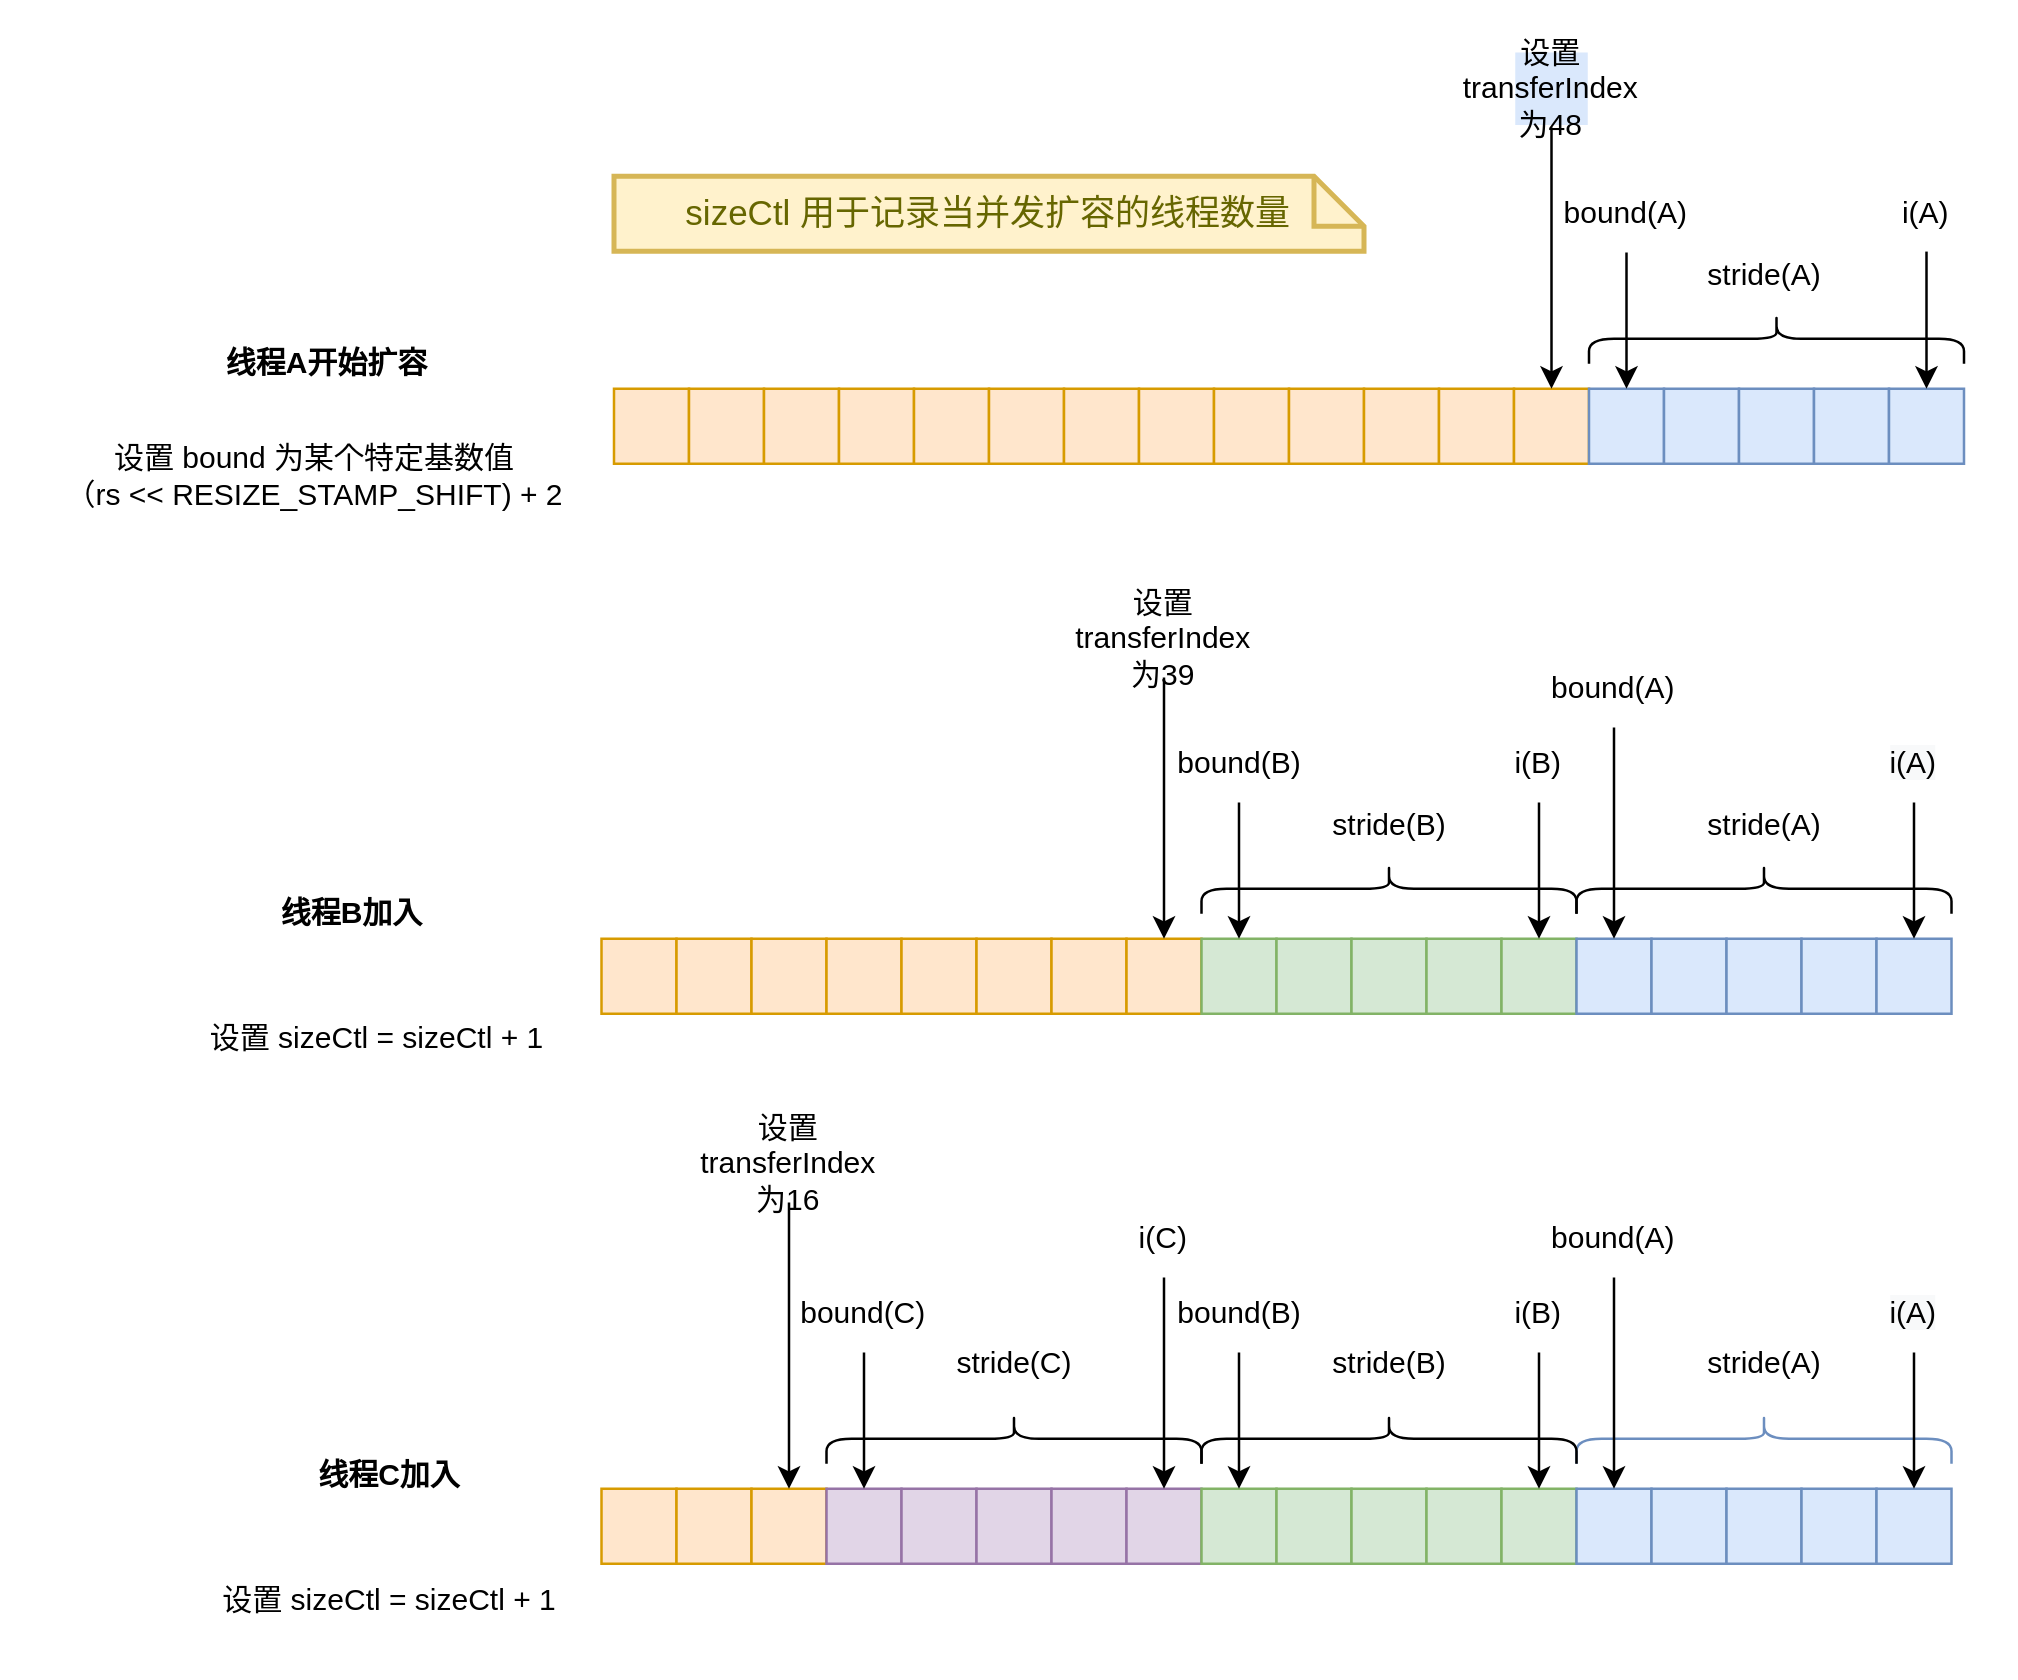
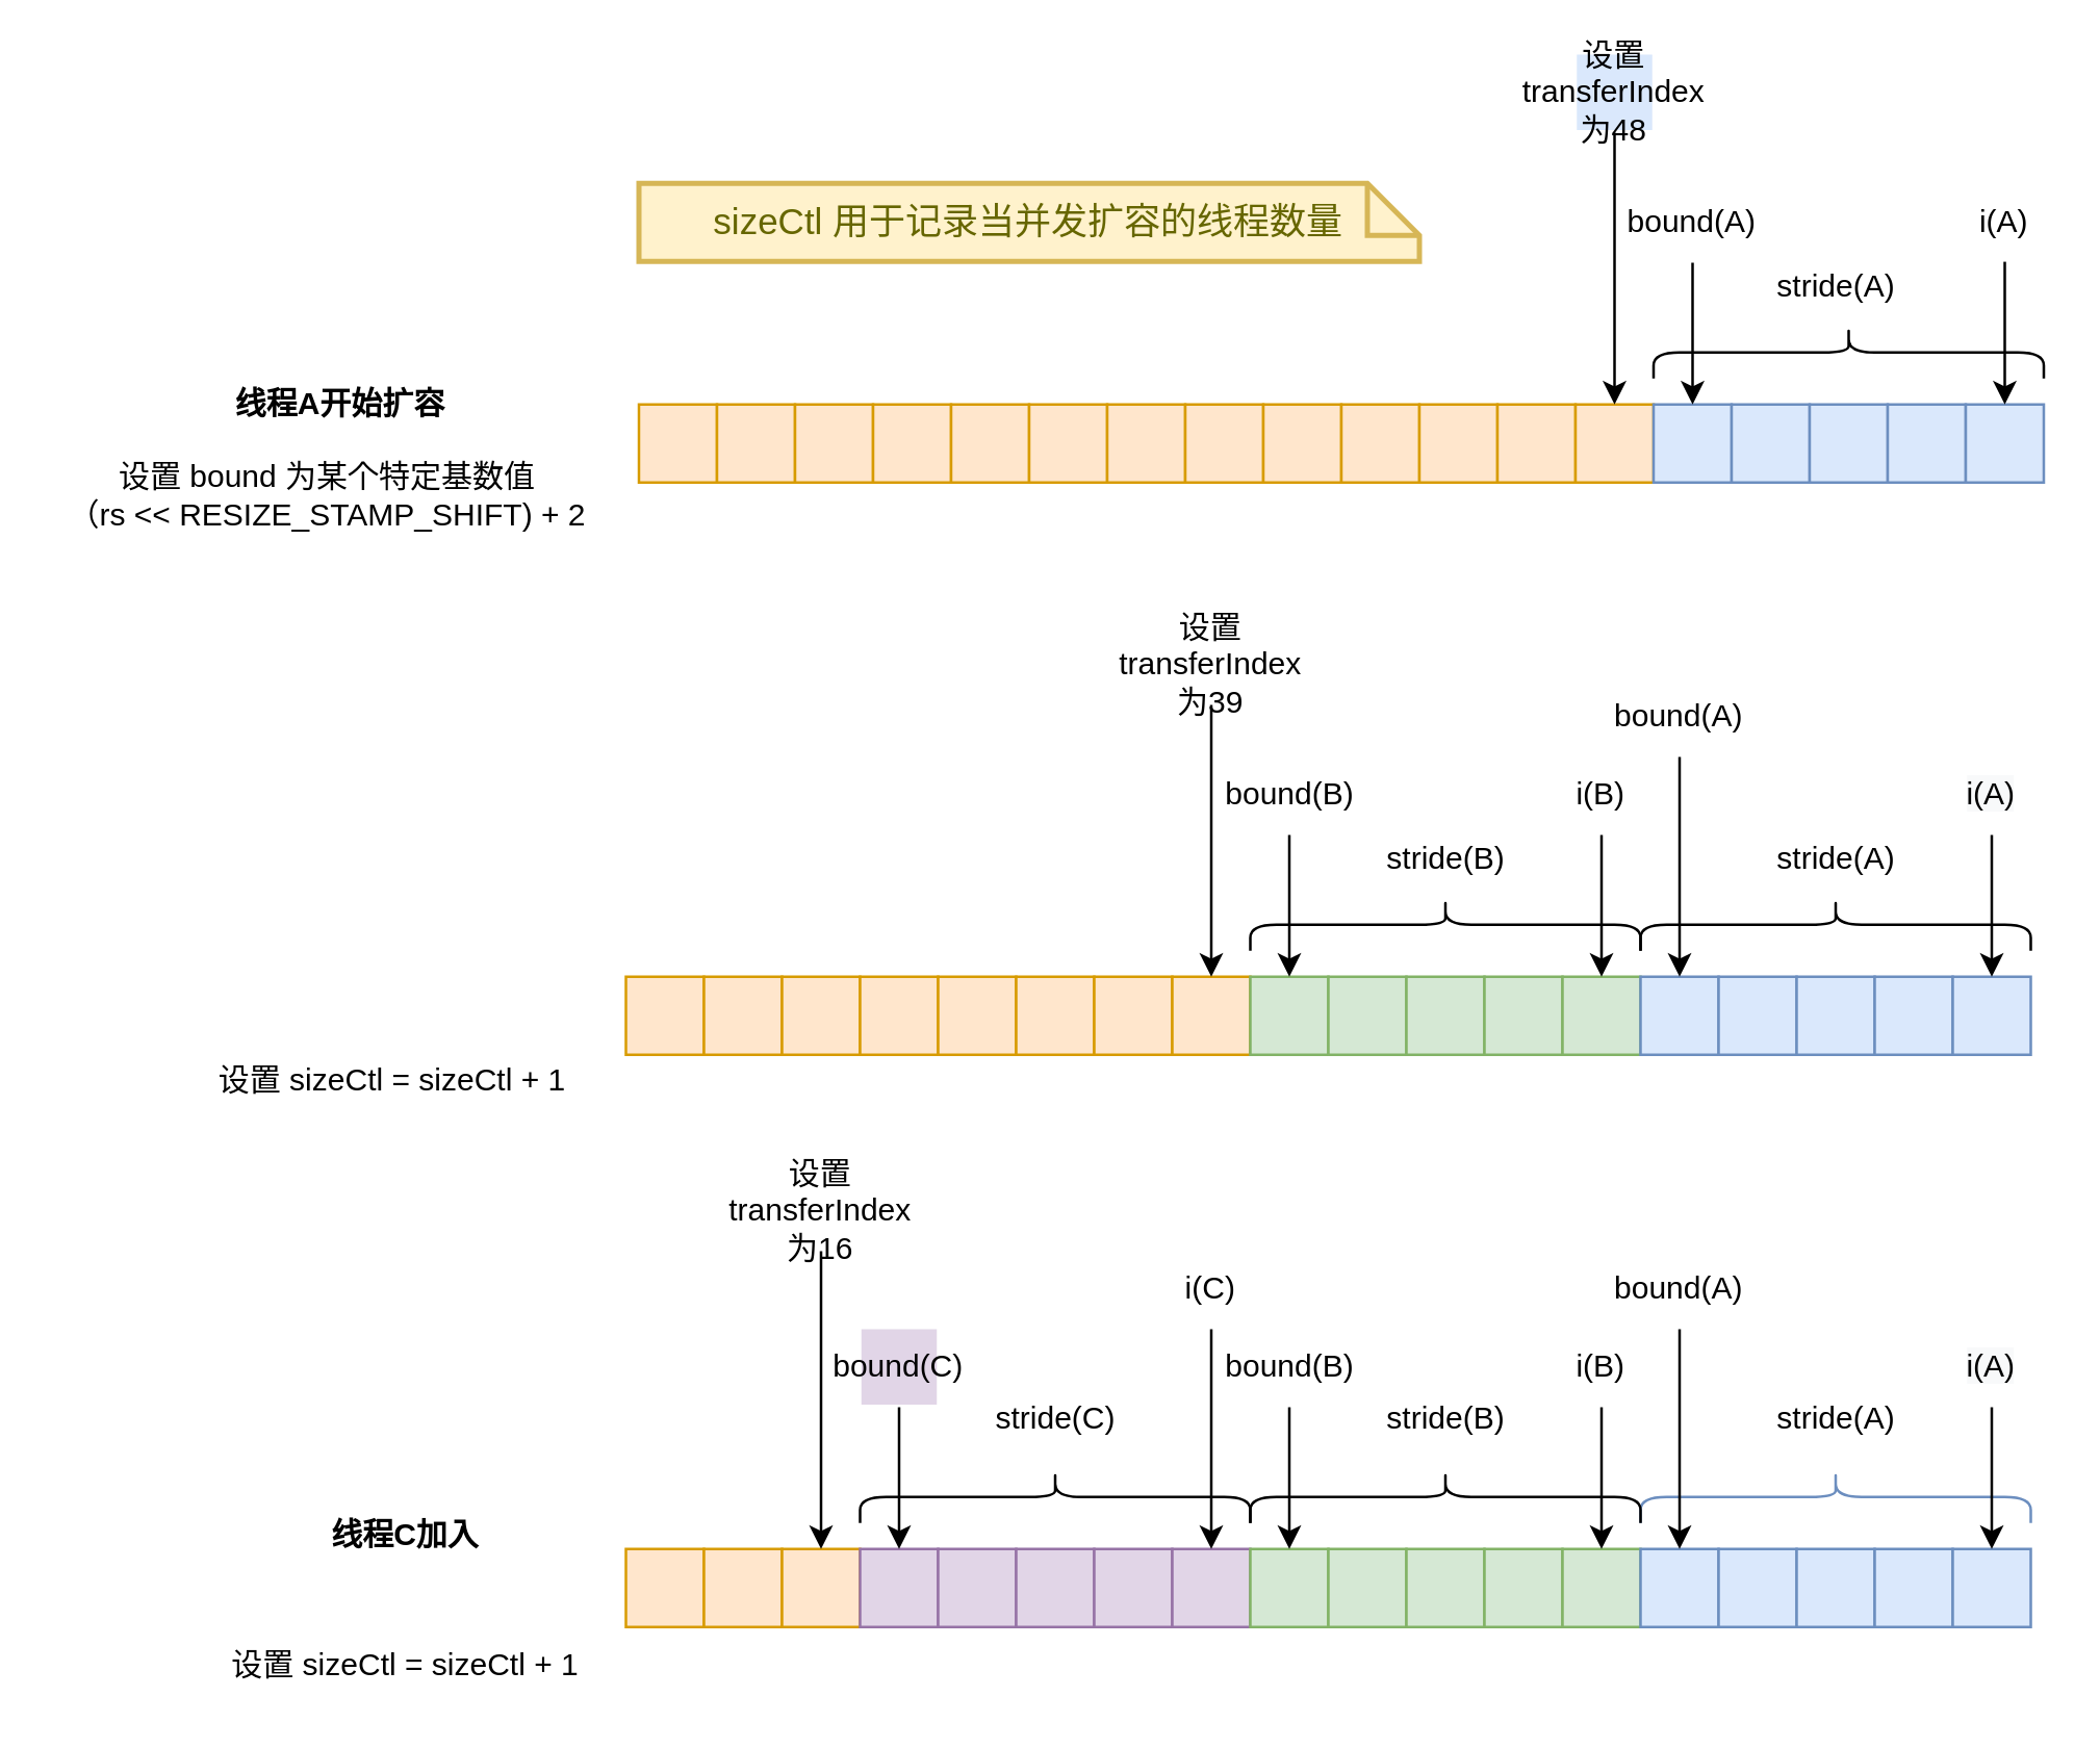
- <mxCell id="21" value="&lt;b&gt;&lt;font style=&quot;font-size: 12px&quot;&gt;线程A开始扩容&lt;/font&gt;&lt;/b&gt;" style="text;html=1;align=center;verticalAlign=middle;resizable=0;points=[];autosize=1;strokeColor=none;fillColor=none;" vertex="1" parent="1"><mxGeometry x="80" y="135" width="100" height="20" as="geometry" /></mxCell>
+ <mxCell id="21" value="&lt;b&gt;&lt;font style=&quot;font-size: 12px&quot;&gt;线程A开始扩容&lt;/font&gt;&lt;/b&gt;" style="text;html=1;align=center;verticalAlign=middle;resizable=0;points=[];autosize=1;strokeColor=none;fillColor=none;" vertex="1" parent="1"><mxGeometry x="80" y="145" width="100" height="20" as="geometry" /></mxCell>
- <mxCell id="46" value="&lt;b&gt;线程B加入&lt;/b&gt;" style="text;html=1;align=center;verticalAlign=middle;resizable=0;points=[];autosize=1;strokeColor=none;fillColor=none;" vertex="1" parent="1"><mxGeometry x="105" y="355" width="70" height="20" as="geometry" /></mxCell>
- <mxCell id="90" value="&lt;span&gt;bound(C)&lt;/span&gt;" style="rounded=0;whiteSpace=wrap;html=1;strokeColor=#FFFFFF;" vertex="1" parent="1"><mxGeometry x="330" y="510" width="30" height="30" as="geometry" /></mxCell>
+ <mxCell id="90" value="&lt;span&gt;bound(C)&lt;/span&gt;" style="rounded=0;whiteSpace=wrap;html=1;strokeColor=#FFFFFF;fillColor=#e1d5e7;" vertex="1" parent="1"><mxGeometry x="330" y="510" width="30" height="30" as="geometry" /></mxCell>
